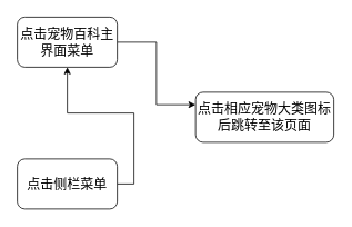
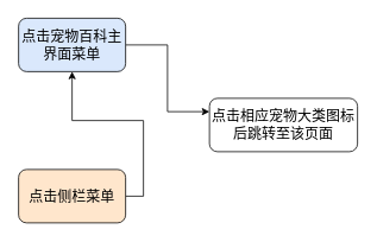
- <mxCell id="6" value="&lt;font style=&quot;font-size: 16px;&quot;&gt;点击宠物百科主界面菜单&lt;/font&gt;" style="rounded=1;whiteSpace=wrap;html=1;" vertex="1" parent="1"><mxGeometry x="20" y="20" width="120" height="60" as="geometry" /></mxCell>
+ <mxCell id="6" value="&lt;font style=&quot;font-size: 16px;&quot;&gt;点击宠物百科主界面菜单&lt;/font&gt;" style="rounded=1;whiteSpace=wrap;html=1;fillColor=#dae8fc;" vertex="1" parent="1"><mxGeometry x="20" y="20" width="120" height="60" as="geometry" /></mxCell>
- <mxCell id="3" value="&lt;font style=&quot;font-size: 16px;&quot;&gt;点击侧栏菜单&lt;/font&gt;" style="rounded=1;whiteSpace=wrap;html=1;" vertex="1" parent="1"><mxGeometry x="20" y="190" width="120" height="60" as="geometry" /></mxCell>
+ <mxCell id="3" value="&lt;font style=&quot;font-size: 16px;&quot;&gt;点击侧栏菜单&lt;/font&gt;" style="rounded=1;whiteSpace=wrap;html=1;fillColor=#ffe6cc;" vertex="1" parent="1"><mxGeometry x="20" y="190" width="120" height="60" as="geometry" /></mxCell>
